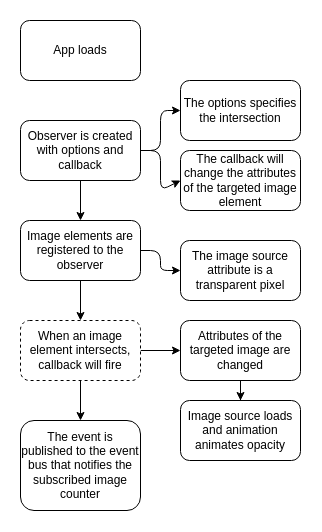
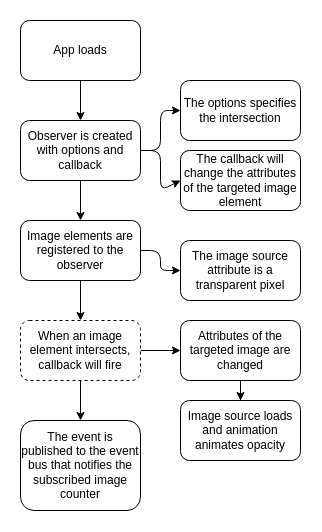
+ <mxCell id="2" value="" style="edgeStyle=orthogonalEdgeStyle;rounded=0;orthogonalLoop=1;jettySize=auto;html=1;" edge="1" parent="1" source="3" target="5"><mxGeometry relative="1" as="geometry" /></mxCell>
